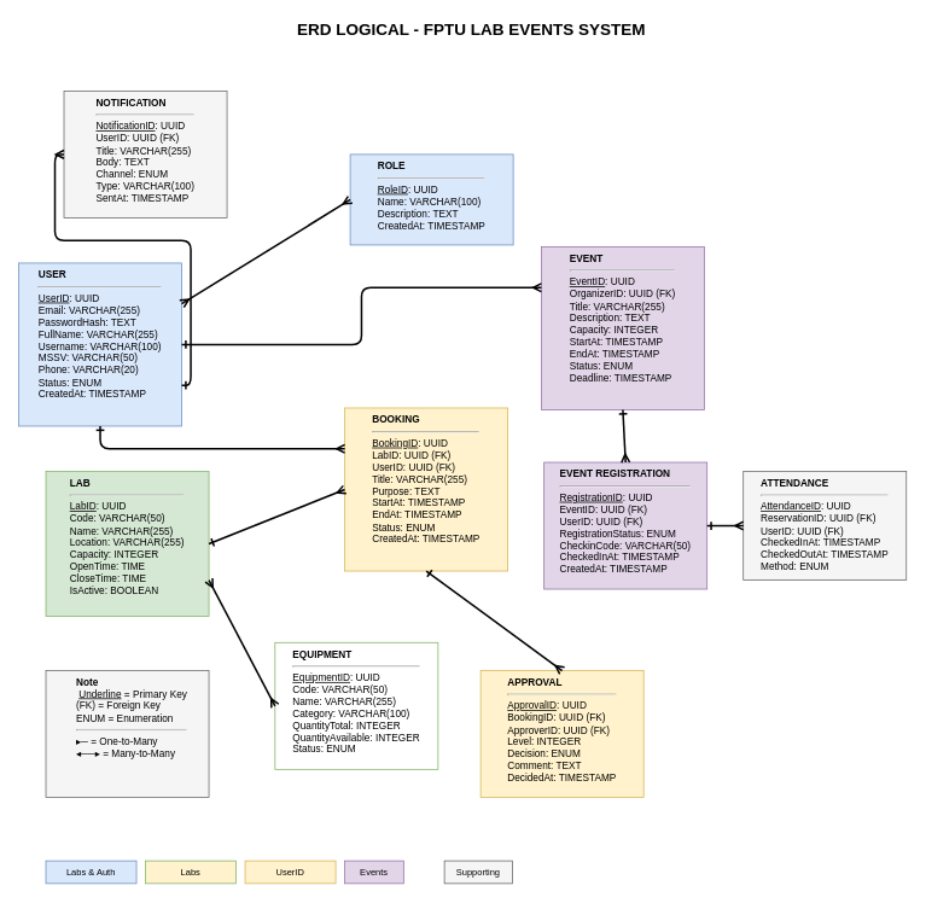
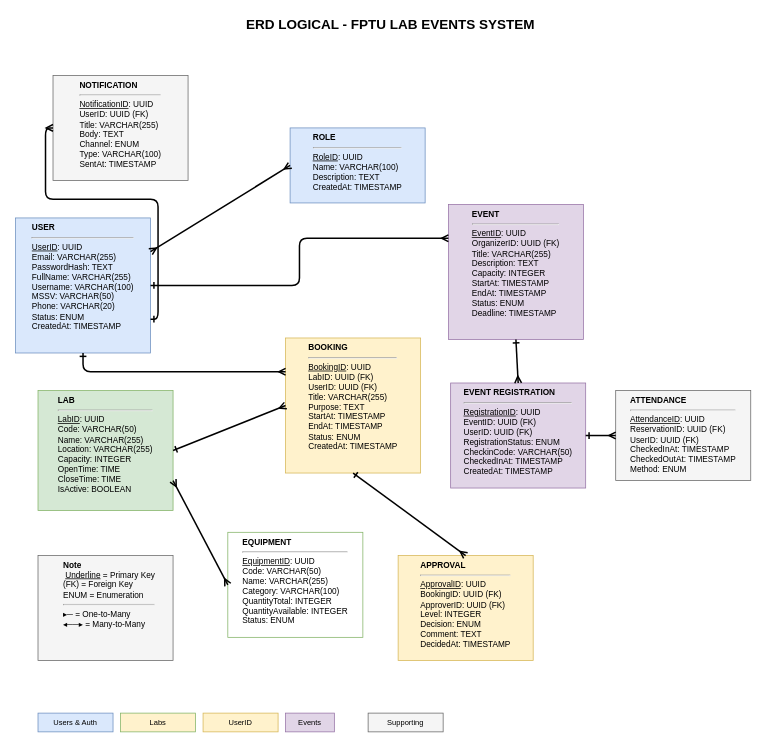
- <mxCell id="27" value="Supporting" style="rounded=0;whiteSpace=wrap;html=1;fillColor=#f5f5f5;strokeColor=#666666;fontSize=10;" parent="1" vertex="1"><mxGeometry x="490" y="950" width="75" height="25" as="geometry" /></mxCell>
+ <mxCell id="27" value="Supporting" style="rounded=0;whiteSpace=wrap;html=1;fillColor=#f5f5f5;strokeColor=#666666;fontSize=10;" parent="1" vertex="1"><mxGeometry x="490" y="950" width="100" height="25" as="geometry" /></mxCell>
- <mxCell id="23" value="Labs &amp; Auth" style="rounded=0;whiteSpace=wrap;html=1;fillColor=#dae8fc;strokeColor=#6c8ebf;fontSize=10;" parent="1" vertex="1"><mxGeometry x="50" y="950" width="100" height="25" as="geometry" /></mxCell>
+ <mxCell id="23" value="Users &amp; Auth" style="rounded=0;whiteSpace=wrap;html=1;fillColor=#dae8fc;strokeColor=#6c8ebf;fontSize=10;" parent="1" vertex="1"><mxGeometry x="50" y="950" width="100" height="25" as="geometry" /></mxCell>
